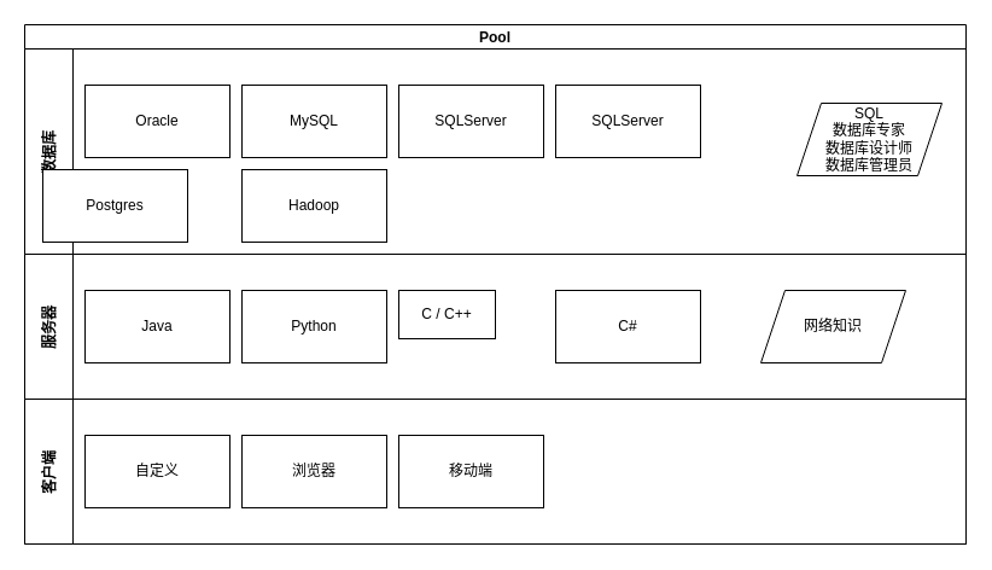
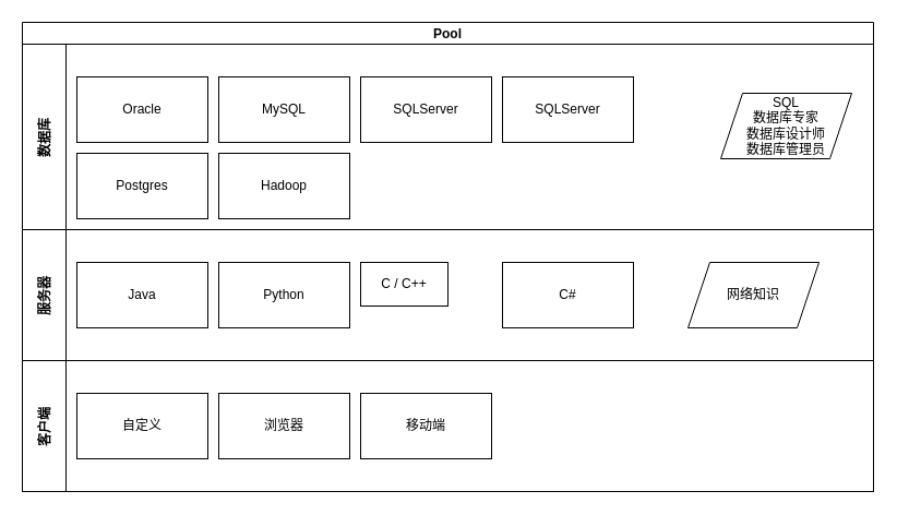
- <mxCell id="8" value="Postgres" style="rounded=0;whiteSpace=wrap;html=1;" vertex="1" parent="3"><mxGeometry x="15" y="100" width="120" height="60" as="geometry" /></mxCell>
+ <mxCell id="8" value="Postgres" style="rounded=0;whiteSpace=wrap;html=1;" vertex="1" parent="3"><mxGeometry x="50" y="100" width="120" height="60" as="geometry" /></mxCell>
